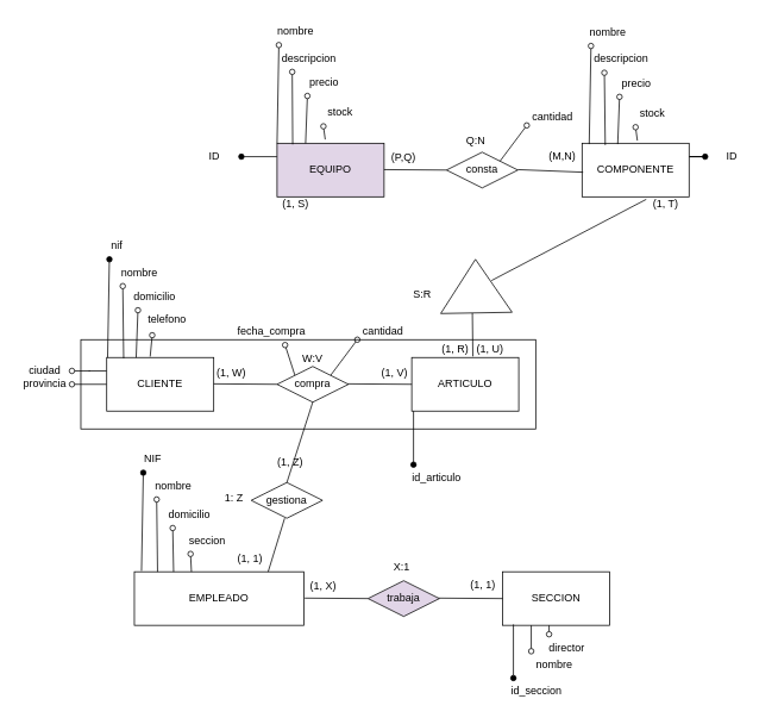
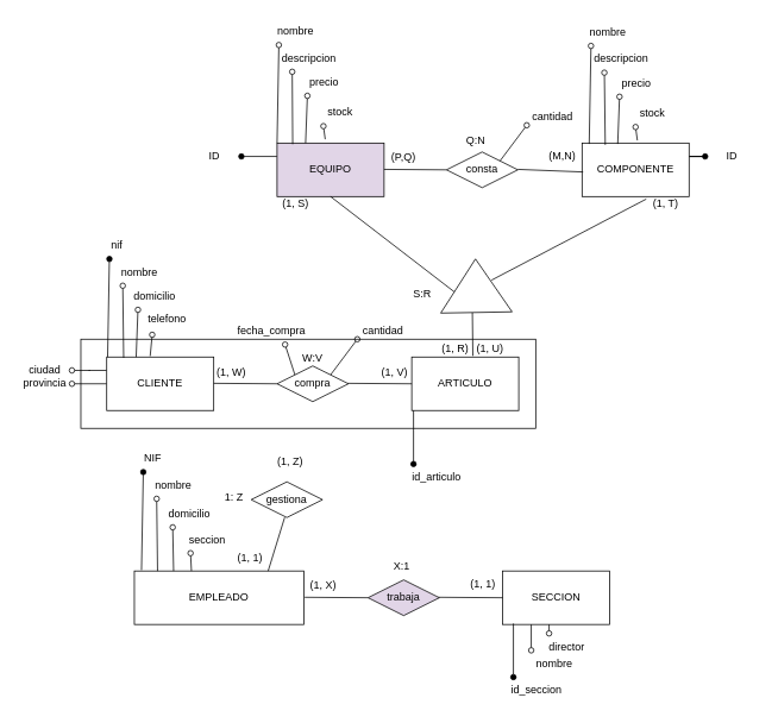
+ <mxCell id="25" value="" style="endArrow=none;html=1;rounded=0;entryX=1.125;entryY=0.442;entryDx=0;entryDy=0;entryPerimeter=0;exitX=0.5;exitY=1;exitDx=0;exitDy=0;" parent="1" source="4" edge="1" target="81"><mxGeometry width="50" height="50" relative="1" as="geometry"><mxPoint x="529.5" y="260" as="sourcePoint" /><mxPoint x="530.5" y="309" as="targetPoint" /></mxGeometry></mxCell>
- <mxCell id="72" value="" style="endArrow=none;html=1;rounded=0;entryX=0.5;entryY=0;entryDx=0;entryDy=0;exitX=0.5;exitY=1;exitDx=0;exitDy=0;" parent="1" source="23" target="71" edge="1"><mxGeometry width="50" height="50" relative="1" as="geometry"><mxPoint x="270" y="380" as="sourcePoint" /><mxPoint x="320" y="330" as="targetPoint" /></mxGeometry></mxCell>
